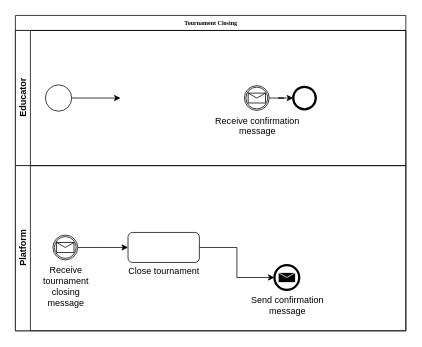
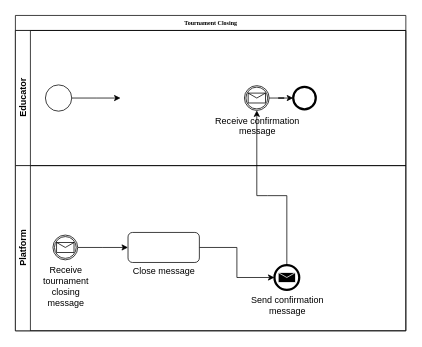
+ <mxCell id="16" style="edgeStyle=orthogonalEdgeStyle;rounded=0;orthogonalLoop=1;jettySize=auto;html=1;" edge="1" parent="1" source="15" target="7"><mxGeometry relative="1" as="geometry"><Array as="points"><mxPoint x="356" y="260" /><mxPoint x="316" y="260" /></Array></mxGeometry></mxCell>
- <mxCell id="14" value="Close tournament" style="text;html=1;strokeColor=none;fillColor=none;align=center;verticalAlign=middle;whiteSpace=wrap;rounded=0;" vertex="1" parent="9"><mxGeometry x="142.5" y="125.5" width="110" height="30" as="geometry" /></mxCell>
+ <mxCell id="14" value="Close message" style="text;html=1;strokeColor=none;fillColor=none;align=center;verticalAlign=middle;whiteSpace=wrap;rounded=0;" vertex="1" parent="9"><mxGeometry x="142.5" y="125.5" width="110" height="30" as="geometry" /></mxCell>
